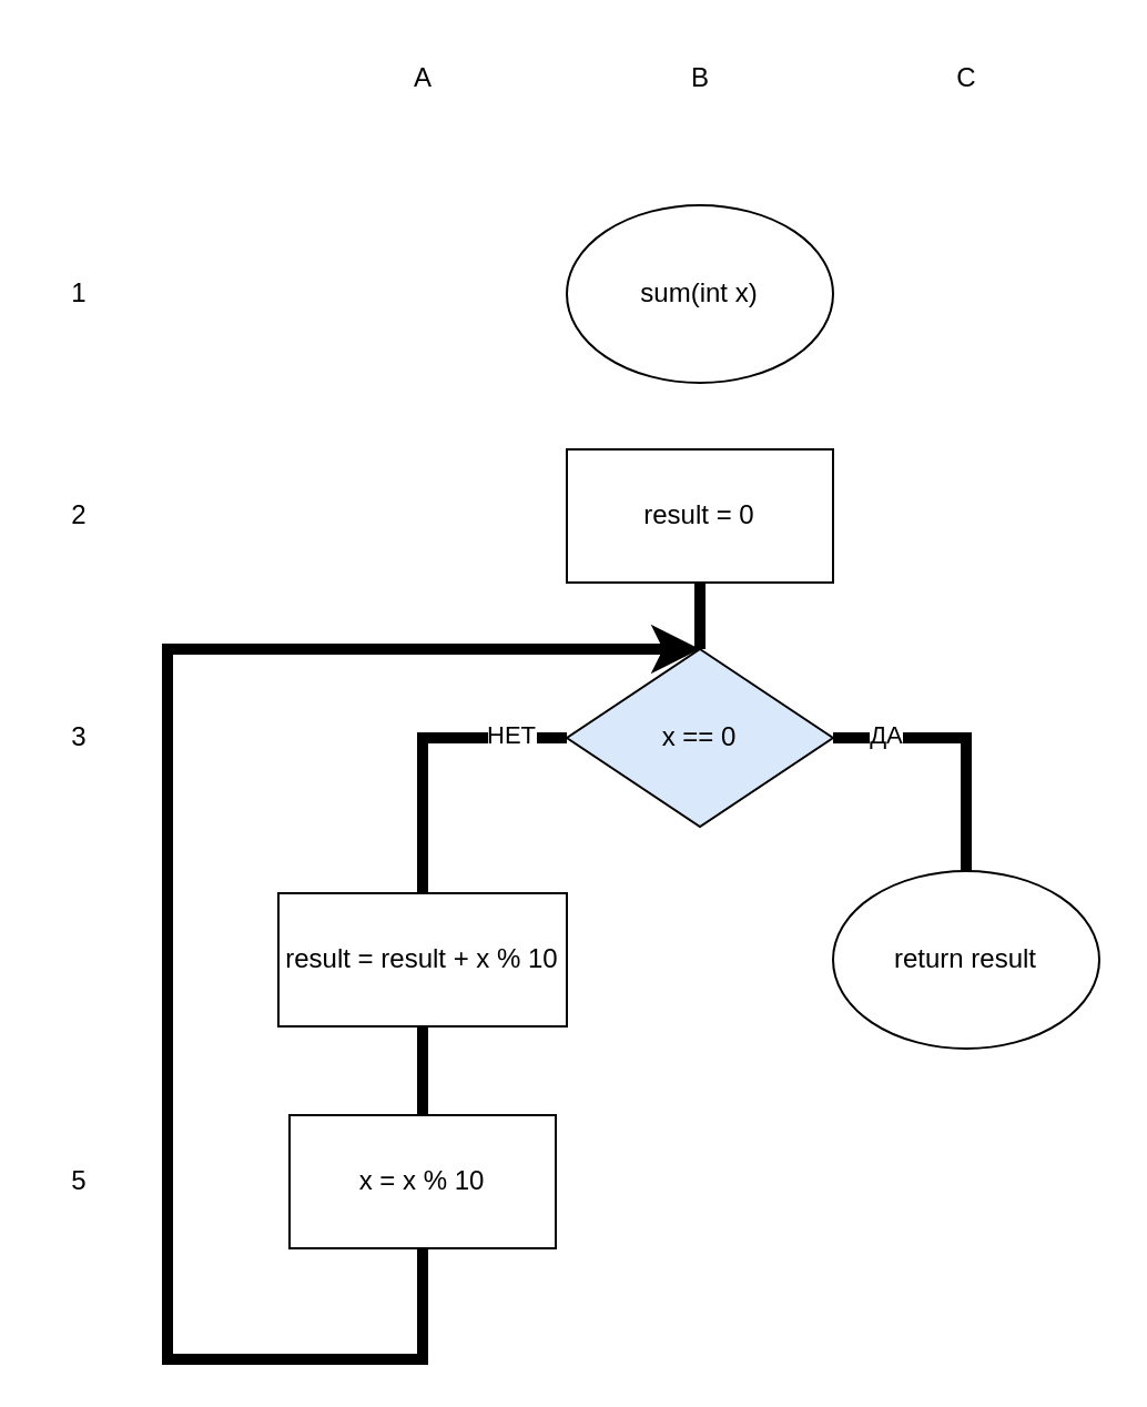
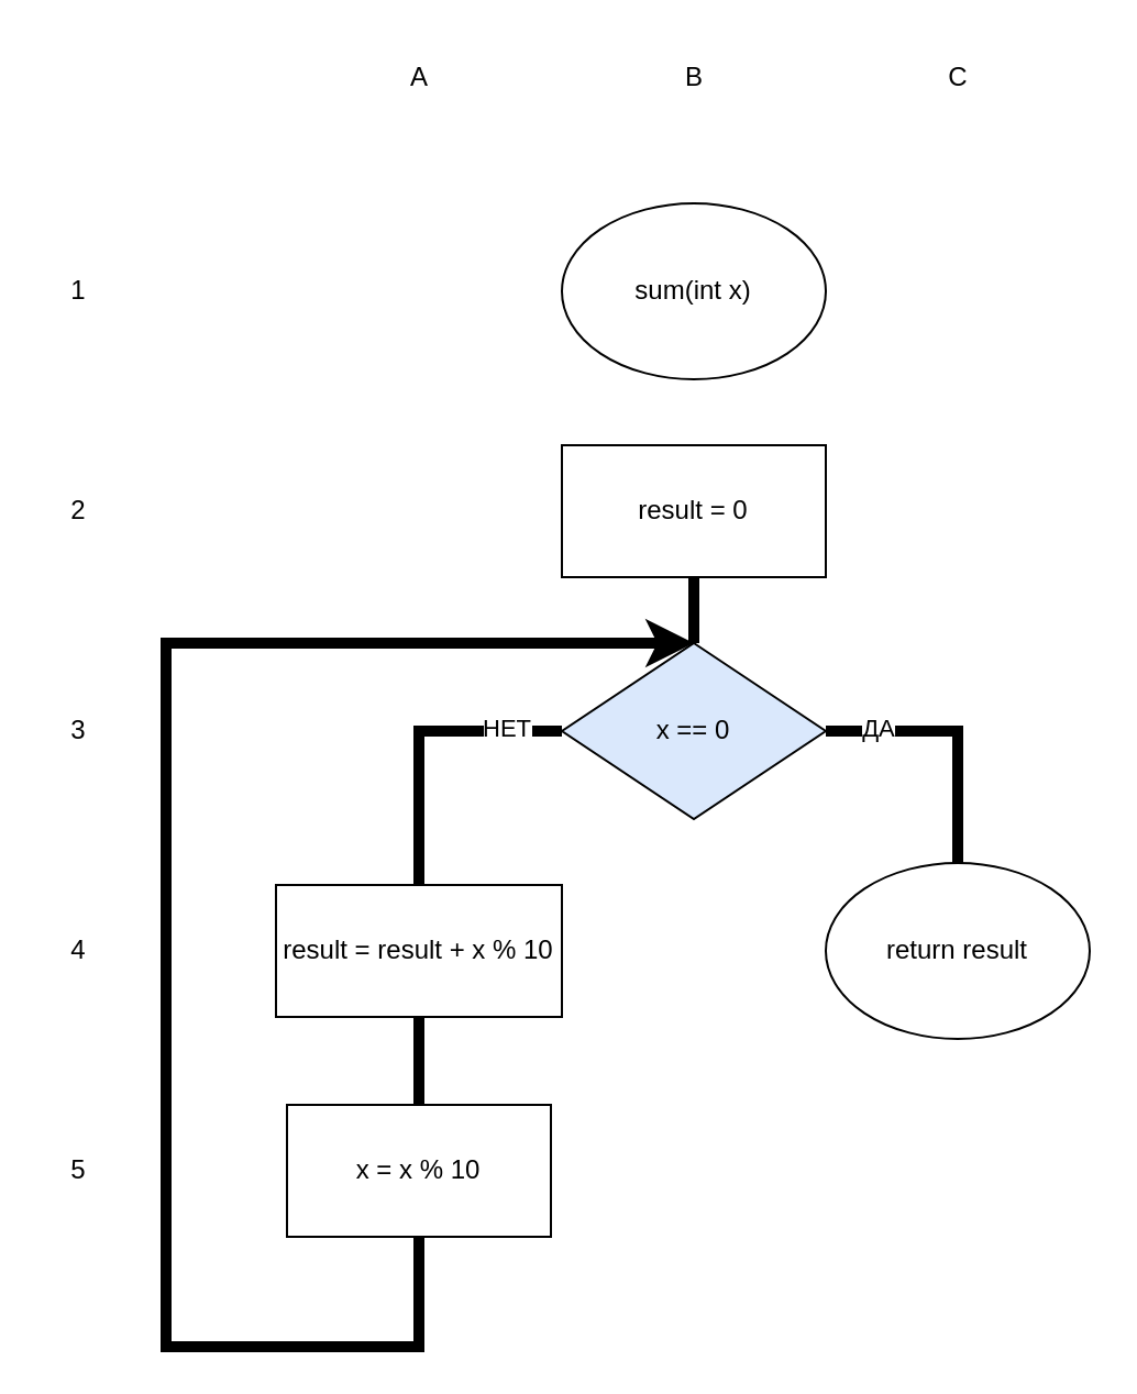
+ <mxCell id="21" value="4" style="text;html=1;align=center;verticalAlign=middle;resizable=0;points=[];autosize=1;strokeColor=none;fillColor=none;" parent="1" vertex="1"><mxGeometry x="20" y="417" width="30" height="30" as="geometry" /></mxCell>
